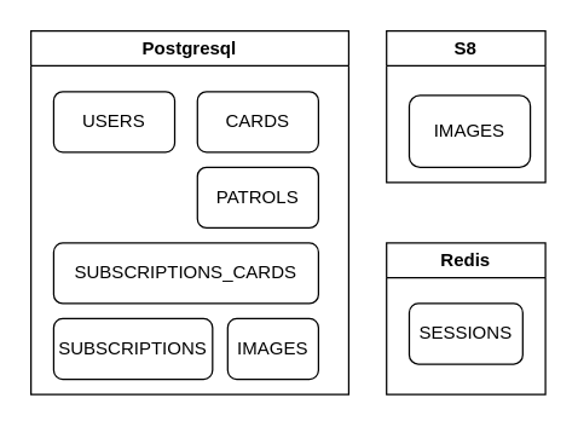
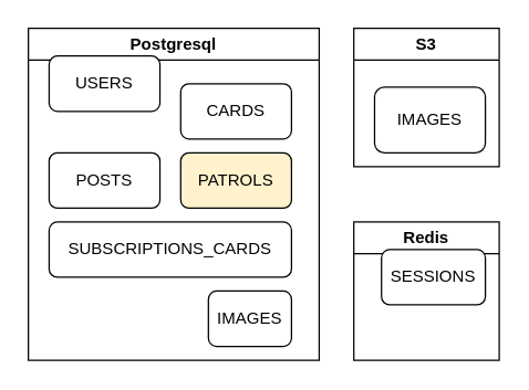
- <mxCell id="2" value="S8" style="swimlane;whiteSpace=wrap;html=1;" vertex="1" parent="1"><mxGeometry x="255" y="20" width="105" height="100" as="geometry" /></mxCell>
+ <mxCell id="2" value="S3" style="swimlane;whiteSpace=wrap;html=1;" vertex="1" parent="1"><mxGeometry x="255" y="20" width="105" height="100" as="geometry" /></mxCell>
- <mxCell id="7" value="USERS" style="rounded=1;whiteSpace=wrap;html=1;" vertex="1" parent="6"><mxGeometry x="15" y="40" width="80" height="40" as="geometry" /></mxCell>
+ <mxCell id="7" value="USERS" style="rounded=1;whiteSpace=wrap;html=1;" vertex="1" parent="6"><mxGeometry x="15" y="20" width="80" height="40" as="geometry" /></mxCell>
+ <mxCell id="9" value="POSTS" style="rounded=1;whiteSpace=wrap;html=1;" vertex="1" parent="6"><mxGeometry x="15" y="90" width="80" height="40" as="geometry" /></mxCell>
- <mxCell id="11" value="PATROLS" style="rounded=1;whiteSpace=wrap;html=1;" vertex="1" parent="6"><mxGeometry x="110" y="90" width="80" height="40" as="geometry" /></mxCell>
+ <mxCell id="11" value="PATROLS" style="rounded=1;whiteSpace=wrap;html=1;fillColor=#fff2cc;" vertex="1" parent="6"><mxGeometry x="110" y="90" width="80" height="40" as="geometry" /></mxCell>
- <mxCell id="5" value="SESSIONS" style="rounded=1;whiteSpace=wrap;html=1;" vertex="1" parent="4"><mxGeometry x="15" y="40" width="75" height="40" as="geometry" /></mxCell>
+ <mxCell id="5" value="SESSIONS" style="rounded=1;whiteSpace=wrap;html=1;" vertex="1" parent="4"><mxGeometry x="20" y="20" width="75" height="40" as="geometry" /></mxCell>
- <mxCell id="10" value="SUBSCRIPTIONS" style="rounded=1;whiteSpace=wrap;html=1;" vertex="1" parent="6"><mxGeometry x="15" y="190" width="105" height="40" as="geometry" /></mxCell>
